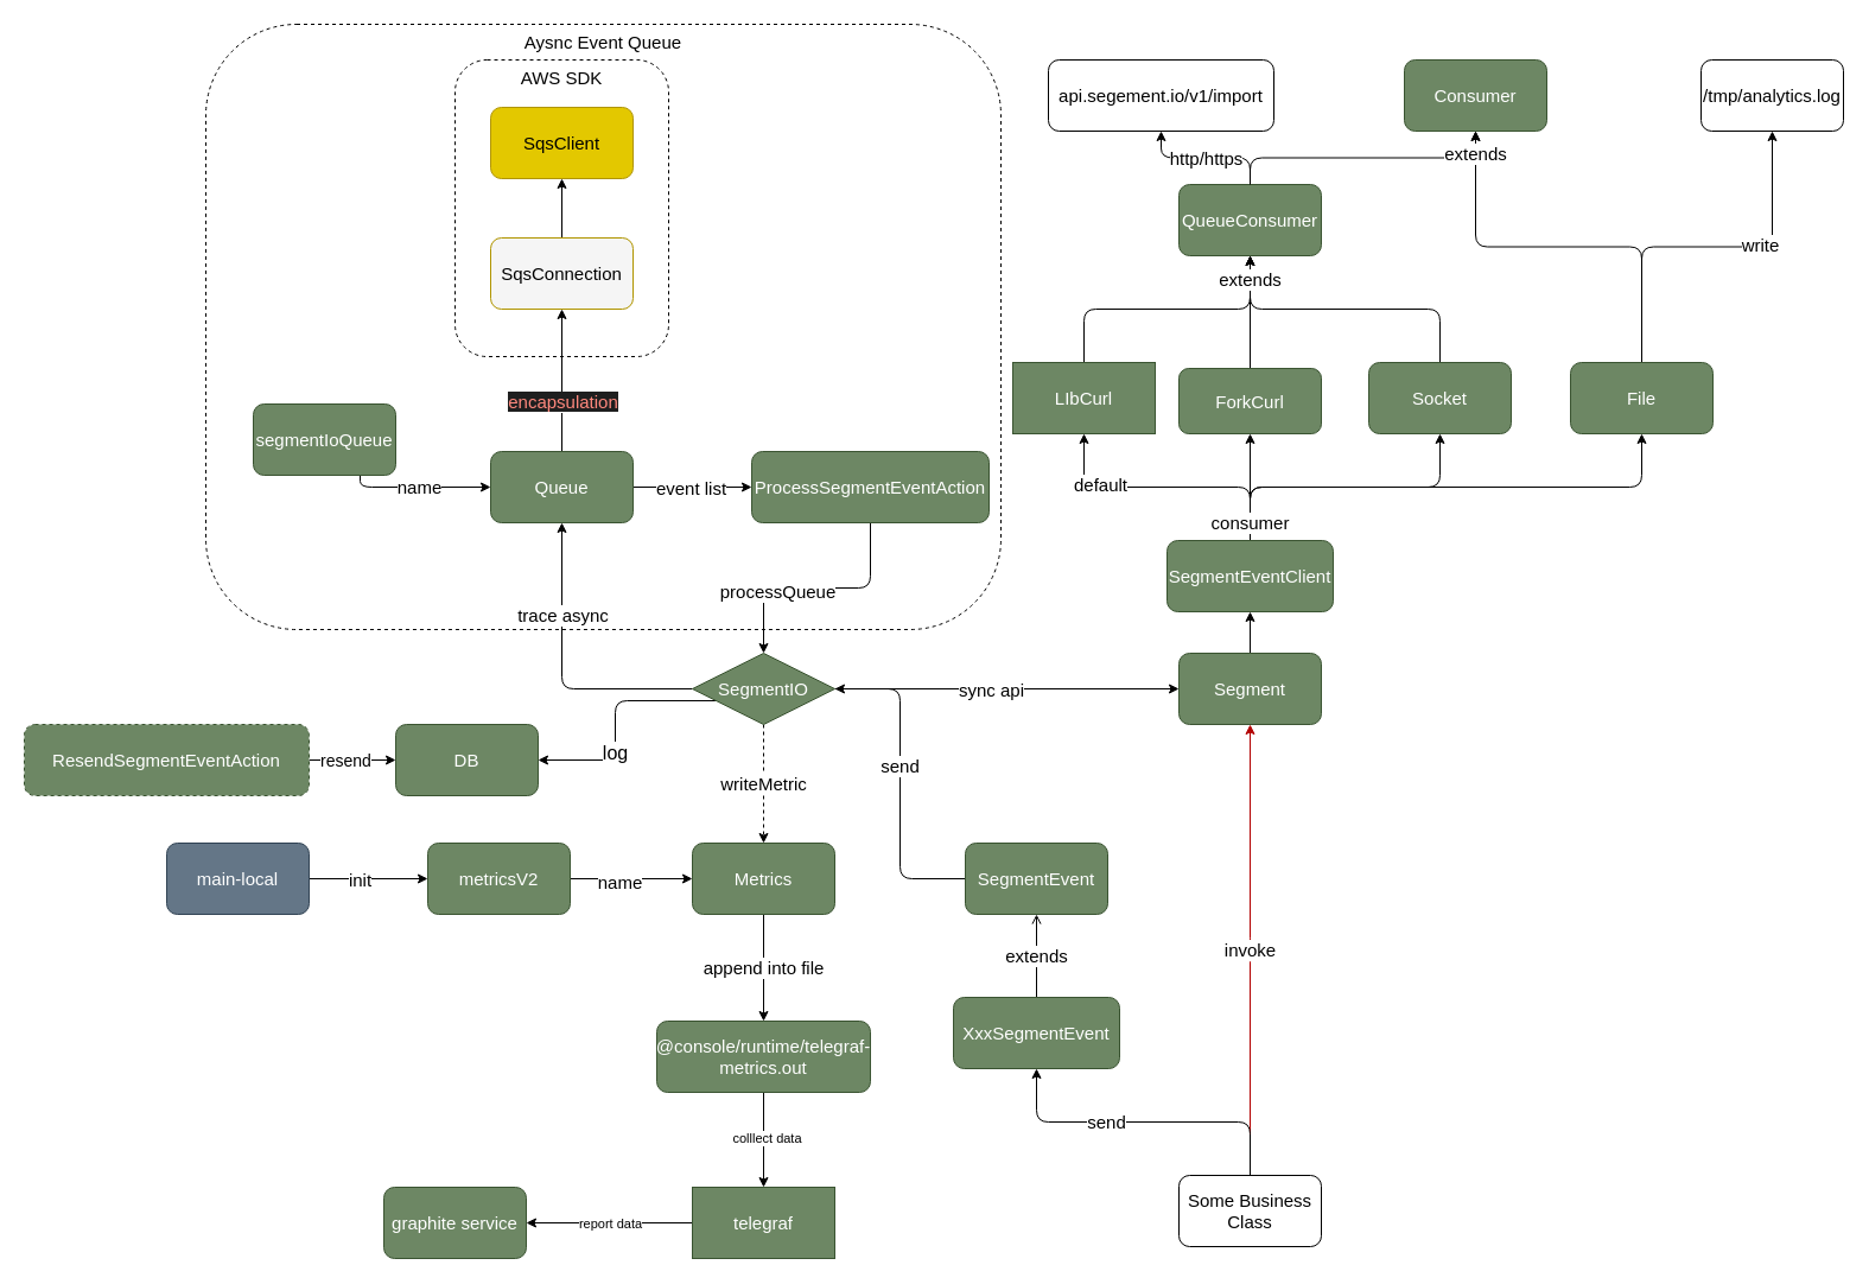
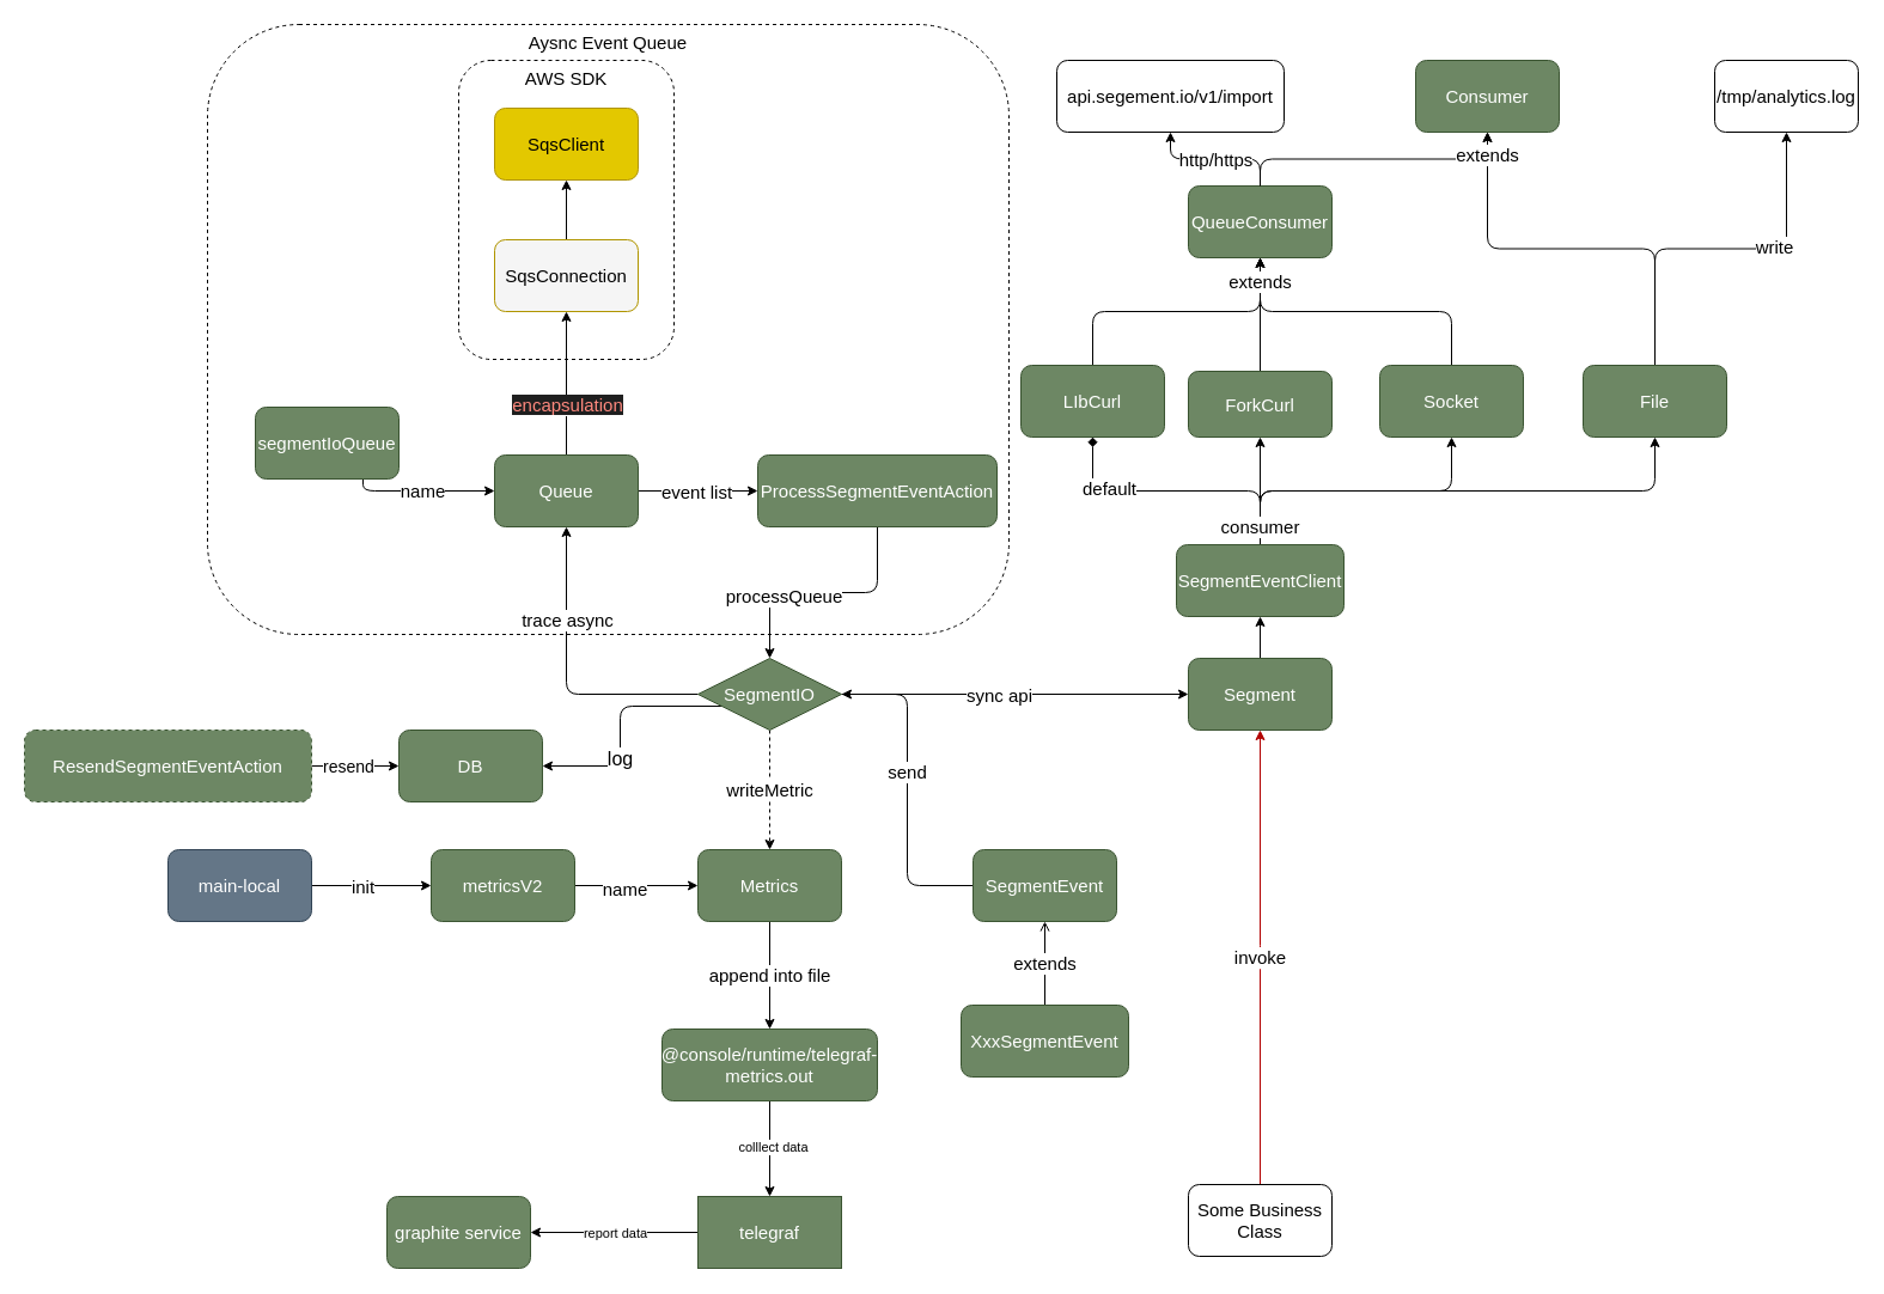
- <mxCell id="57" value="LIbCurl" style="whiteSpace=wrap;html=1;fillColor=#6d8764;fontColor=#ffffff;strokeColor=#3A5431;fontSize=15;rounded=0;" parent="1" vertex="1"><mxGeometry x="853" y="305" width="120" height="60" as="geometry" /></mxCell>
+ <mxCell id="57" value="LIbCurl" style="rounded=1;whiteSpace=wrap;html=1;fillColor=#6d8764;fontColor=#ffffff;strokeColor=#3A5431;fontSize=15;" parent="1" vertex="1"><mxGeometry x="853" y="305" width="120" height="60" as="geometry" /></mxCell>
- <mxCell id="4" style="edgeStyle=orthogonalEdgeStyle;html=1;exitX=0.5;exitY=0;exitDx=0;exitDy=0;endArrow=classic;endFill=1;fontSize=15;" parent="1" source="9" target="57" edge="1"><mxGeometry relative="1" as="geometry"><mxPoint x="933" y="375" as="targetPoint" /></mxGeometry></mxCell>
+ <mxCell id="4" style="edgeStyle=orthogonalEdgeStyle;html=1;exitX=0.5;exitY=0;exitDx=0;exitDy=0;endArrow=diamond;endFill=1;fontSize=15;" parent="1" source="9" target="57" edge="1"><mxGeometry relative="1" as="geometry"><mxPoint x="933" y="375" as="targetPoint" /></mxGeometry></mxCell>
- <mxCell id="13" style="edgeStyle=orthogonalEdgeStyle;html=1;exitX=0.5;exitY=0;exitDx=0;exitDy=0;entryX=0.5;entryY=1;entryDx=0;entryDy=0;endArrow=classic;endFill=1;fontSize=15;" parent="1" source="15" target="54" edge="1"><mxGeometry relative="1" as="geometry" /></mxCell>
- <mxCell id="14" value="send" style="edgeLabel;html=1;align=center;verticalAlign=middle;resizable=0;points=[];fontSize=15;rounded=1;" parent="13" vertex="1" connectable="0"><mxGeometry x="0.237" y="-1" relative="1" as="geometry"><mxPoint as="offset" /></mxGeometry></mxCell>
